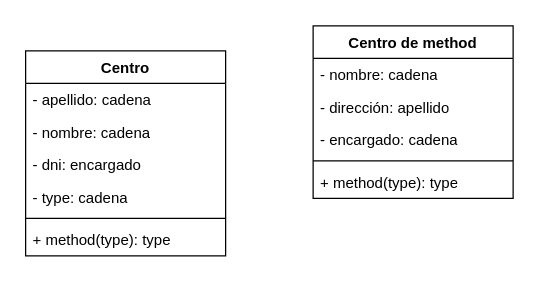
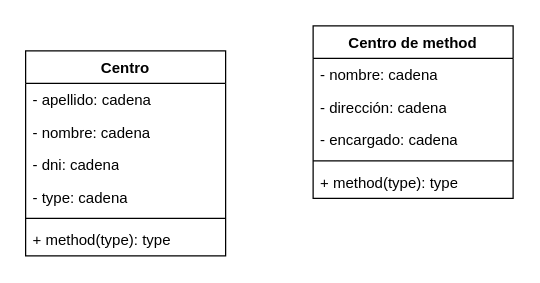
- <mxCell id="11" value="- dirección: apellido" style="text;strokeColor=none;fillColor=none;align=left;verticalAlign=top;spacingLeft=4;spacingRight=4;overflow=hidden;rotatable=0;points=[[0,0.5],[1,0.5]];portConstraint=eastwest;whiteSpace=wrap;html=1;" vertex="1" parent="9"><mxGeometry y="52" width="160" height="26" as="geometry" /></mxCell>
+ <mxCell id="11" value="- dirección: cadena" style="text;strokeColor=none;fillColor=none;align=left;verticalAlign=top;spacingLeft=4;spacingRight=4;overflow=hidden;rotatable=0;points=[[0,0.5],[1,0.5]];portConstraint=eastwest;whiteSpace=wrap;html=1;" vertex="1" parent="9"><mxGeometry y="52" width="160" height="26" as="geometry" /></mxCell>
- <mxCell id="5" value="- dni: encargado" style="text;strokeColor=none;fillColor=none;align=left;verticalAlign=top;spacingLeft=4;spacingRight=4;overflow=hidden;rotatable=0;points=[[0,0.5],[1,0.5]];portConstraint=eastwest;whiteSpace=wrap;html=1;" vertex="1" parent="2"><mxGeometry y="78" width="160" height="26" as="geometry" /></mxCell>
+ <mxCell id="5" value="- dni: cadena" style="text;strokeColor=none;fillColor=none;align=left;verticalAlign=top;spacingLeft=4;spacingRight=4;overflow=hidden;rotatable=0;points=[[0,0.5],[1,0.5]];portConstraint=eastwest;whiteSpace=wrap;html=1;" vertex="1" parent="2"><mxGeometry y="78" width="160" height="26" as="geometry" /></mxCell>
